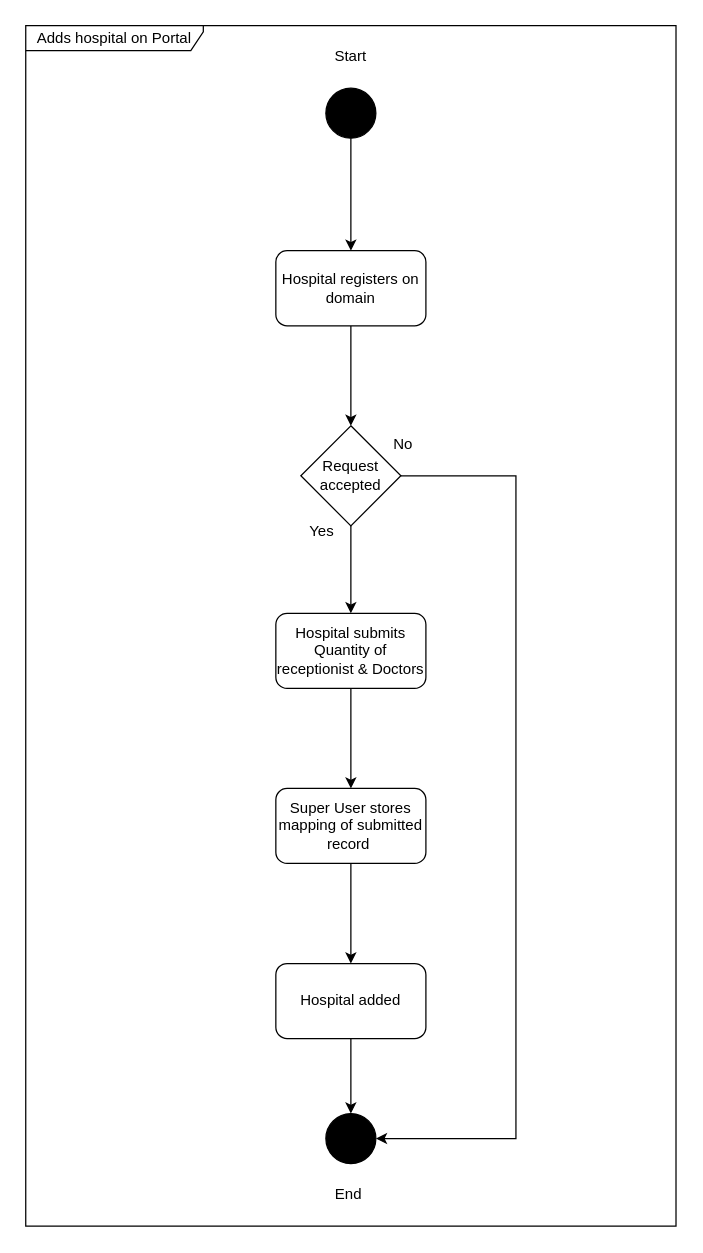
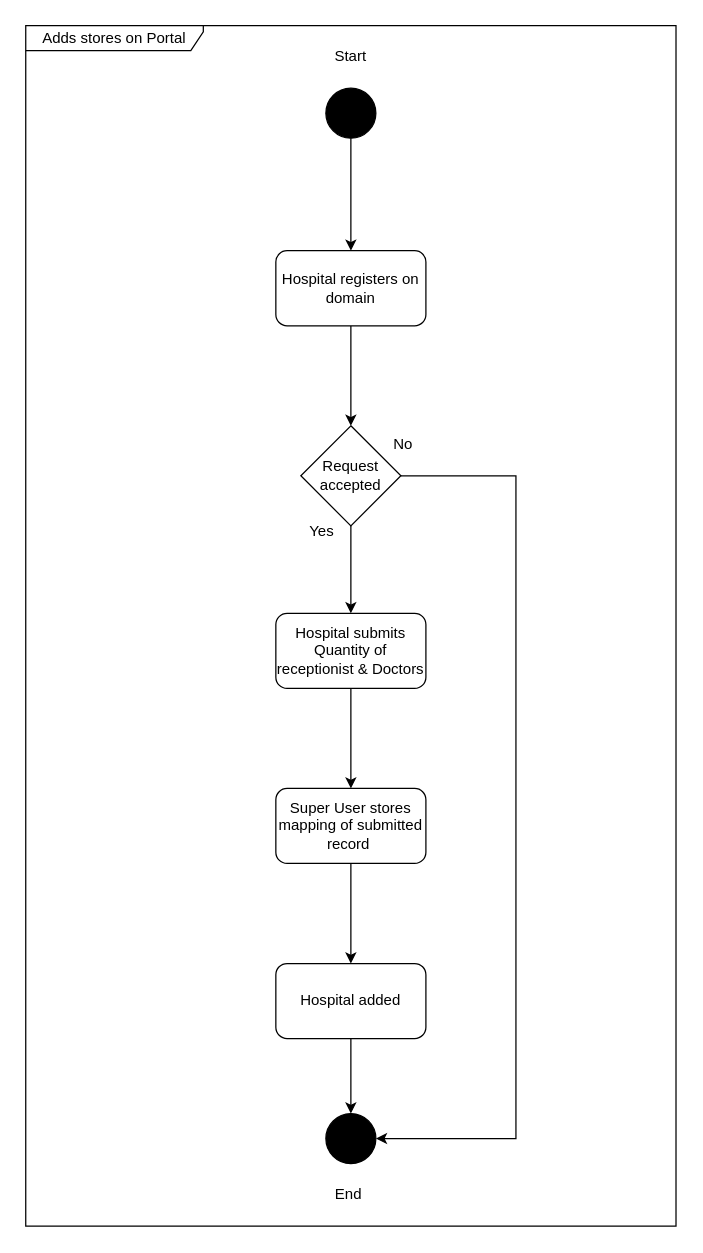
- <mxCell id="22" value="Adds hospital on Portal" style="shape=umlFrame;whiteSpace=wrap;html=1;fillColor=#FFFFFF;width=142;height=20;" vertex="1" parent="1"><mxGeometry x="20" y="20" width="520" height="960" as="geometry" /></mxCell>
+ <mxCell id="22" value="Adds stores on Portal" style="shape=umlFrame;whiteSpace=wrap;html=1;fillColor=#FFFFFF;width=142;height=20;" vertex="1" parent="1"><mxGeometry x="20" y="20" width="520" height="960" as="geometry" /></mxCell>
